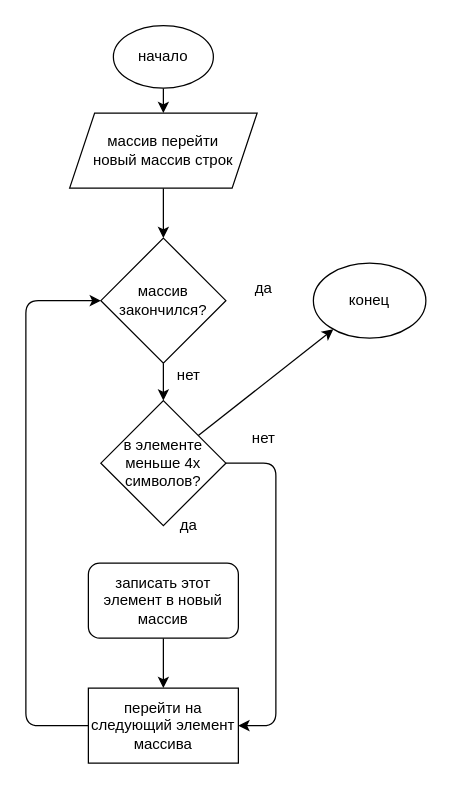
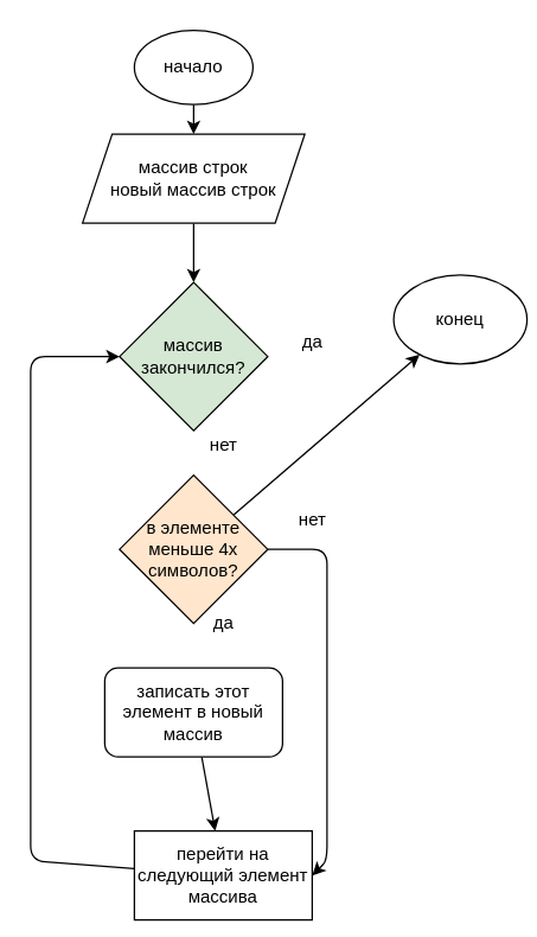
- <mxCell id="5" value="массив перейти&lt;br&gt;новый массив строк" style="shape=parallelogram;perimeter=parallelogramPerimeter;whiteSpace=wrap;html=1;fixedSize=1;" vertex="1" parent="1"><mxGeometry x="55" y="90" width="150" height="60" as="geometry" /></mxCell>
+ <mxCell id="5" value="массив строк&lt;br&gt;новый массив строк" style="shape=parallelogram;perimeter=parallelogramPerimeter;whiteSpace=wrap;html=1;fixedSize=1;" vertex="1" parent="1"><mxGeometry x="55" y="90" width="150" height="60" as="geometry" /></mxCell>
- <mxCell id="7" value="массив закончился?" style="rhombus;whiteSpace=wrap;html=1;" vertex="1" parent="1"><mxGeometry x="80" y="190" width="100" height="100" as="geometry" /></mxCell>
+ <mxCell id="7" value="массив закончился?" style="rhombus;whiteSpace=wrap;html=1;fillColor=#d5e8d4;" vertex="1" parent="1"><mxGeometry x="80" y="190" width="100" height="100" as="geometry" /></mxCell>
- <mxCell id="17" value="конец" style="ellipse;whiteSpace=wrap;html=1;" vertex="1" parent="1"><mxGeometry x="250" y="210" width="90" height="60" as="geometry" /></mxCell>
+ <mxCell id="17" value="конец" style="ellipse;whiteSpace=wrap;html=1;" vertex="1" parent="1"><mxGeometry x="265" y="185" width="90" height="60" as="geometry" /></mxCell>
- <mxCell id="6" value="" style="edgeStyle=none;html=1;" edge="1" parent="1" source="7" target="12"><mxGeometry relative="1" as="geometry" /></mxCell>
- <mxCell id="12" value="в элементе меньше 4х символов?" style="rhombus;whiteSpace=wrap;html=1;" vertex="1" parent="1"><mxGeometry x="80" y="320" width="100" height="100" as="geometry" /></mxCell>
+ <mxCell id="12" value="в элементе меньше 4х символов?" style="rhombus;whiteSpace=wrap;html=1;fillColor=#ffe6cc;" vertex="1" parent="1"><mxGeometry x="80" y="320" width="100" height="100" as="geometry" /></mxCell>
- <mxCell id="14" value="перейти на следующий элемент массива" style="rounded=0;whiteSpace=wrap;html=1;" vertex="1" parent="1"><mxGeometry x="70" y="550" width="120" height="60" as="geometry" /></mxCell>
+ <mxCell id="14" value="перейти на следующий элемент массива" style="rounded=0;whiteSpace=wrap;html=1;" vertex="1" parent="1"><mxGeometry x="90" y="560" width="120" height="60" as="geometry" /></mxCell>
